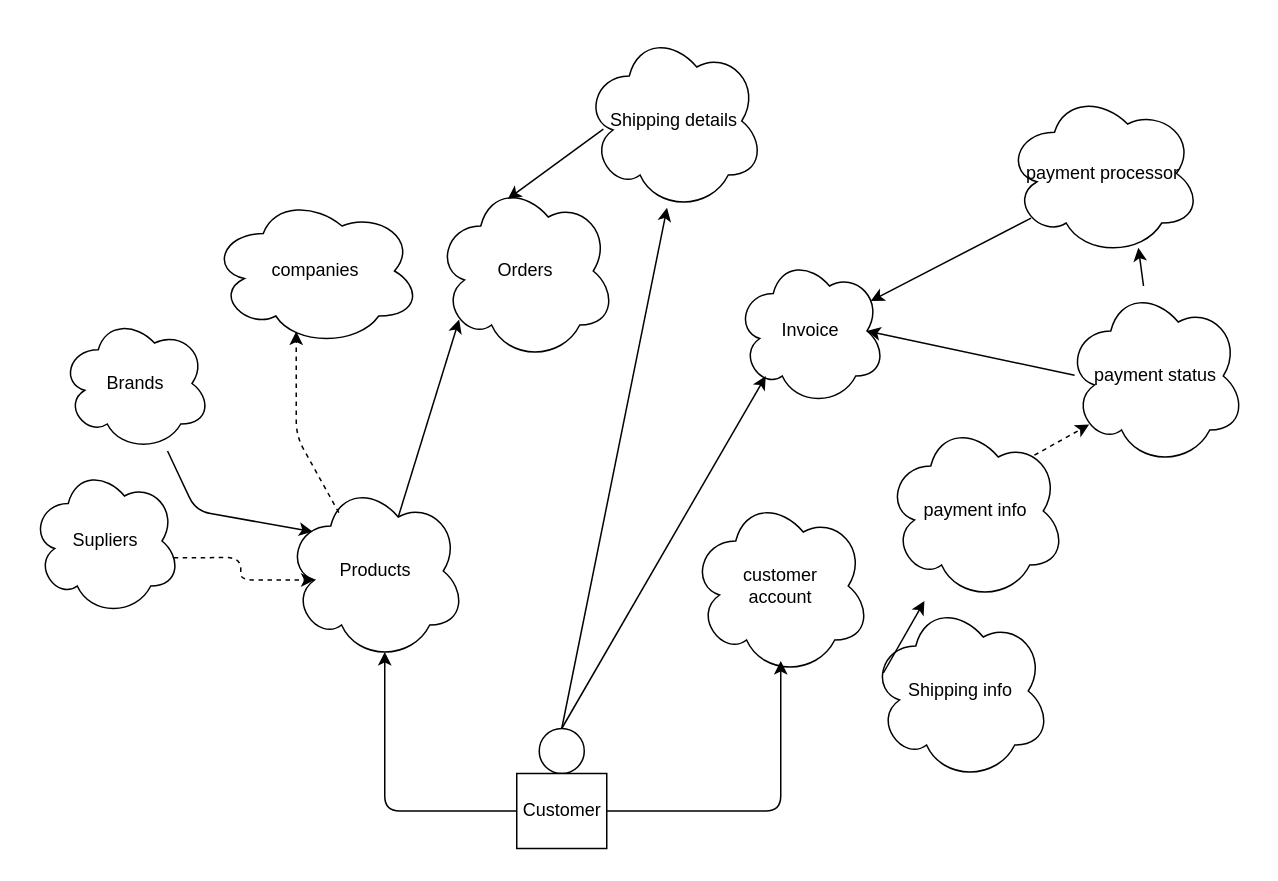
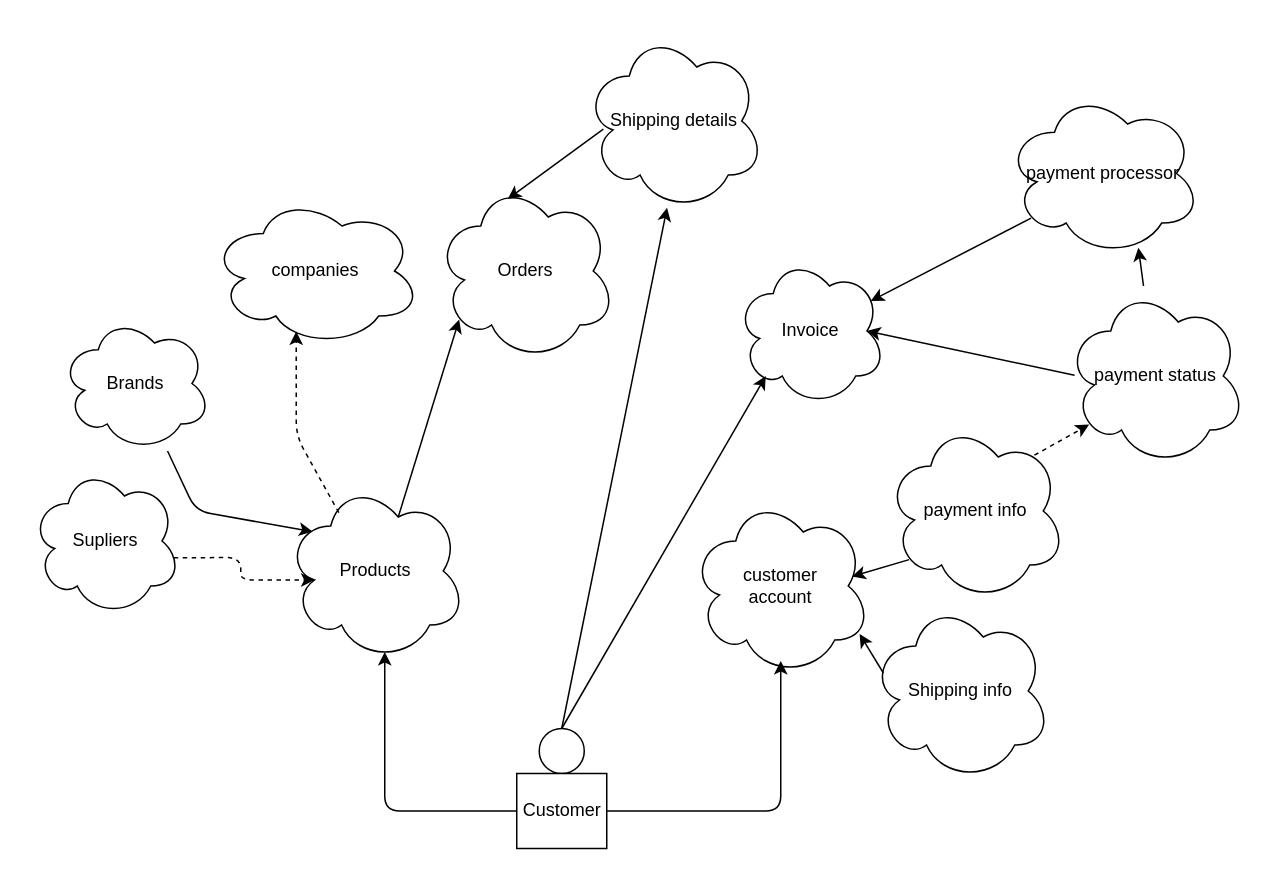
+ <mxCell id="17" value="" style="endArrow=classic;html=1;entryX=0.896;entryY=0.447;entryDx=0;entryDy=0;entryPerimeter=0;exitX=0.13;exitY=0.77;exitDx=0;exitDy=0;exitPerimeter=0;" edge="1" parent="1" source="16" target="8"><mxGeometry width="50" height="50" relative="1" as="geometry"><mxPoint x="360" y="360" as="sourcePoint" /><mxPoint x="410" y="310" as="targetPoint" /></mxGeometry></mxCell>
- <mxCell id="15" value="" style="endArrow=classic;html=1;exitX=0.07;exitY=0.4;exitDx=0;exitDy=0;exitPerimeter=0;" edge="1" parent="1" source="14" target="16"><mxGeometry width="50" height="50" relative="1" as="geometry"><mxPoint x="360" y="360" as="sourcePoint" /><mxPoint x="410" y="310" as="targetPoint" /></mxGeometry></mxCell>
+ <mxCell id="15" value="" style="endArrow=classic;html=1;entryX=0.938;entryY=0.767;entryDx=0;entryDy=0;entryPerimeter=0;exitX=0.07;exitY=0.4;exitDx=0;exitDy=0;exitPerimeter=0;" edge="1" parent="1" source="14" target="8"><mxGeometry width="50" height="50" relative="1" as="geometry"><mxPoint x="360" y="360" as="sourcePoint" /><mxPoint x="410" y="310" as="targetPoint" /></mxGeometry></mxCell>
